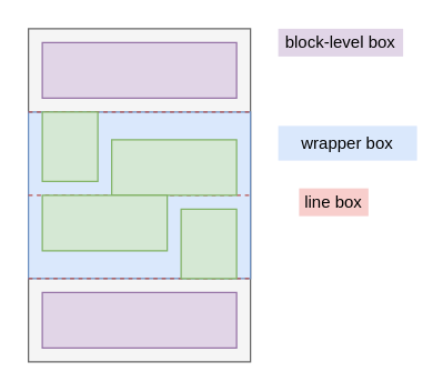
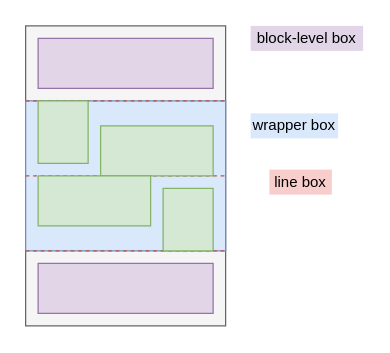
- <mxCell id="3" value="wrapper box" style="text;html=1;strokeColor=none;fillColor=#dae8fc;align=center;verticalAlign=middle;whiteSpace=wrap;rounded=0;" parent="1" vertex="1"><mxGeometry x="200" y="90" width="100" height="25" as="geometry" /></mxCell>
+ <mxCell id="3" value="wrapper box" style="text;html=1;strokeColor=none;fillColor=#dae8fc;align=center;verticalAlign=middle;whiteSpace=wrap;rounded=0;" parent="1" vertex="1"><mxGeometry x="200" y="90" width="70" height="20" as="geometry" /></mxCell>
